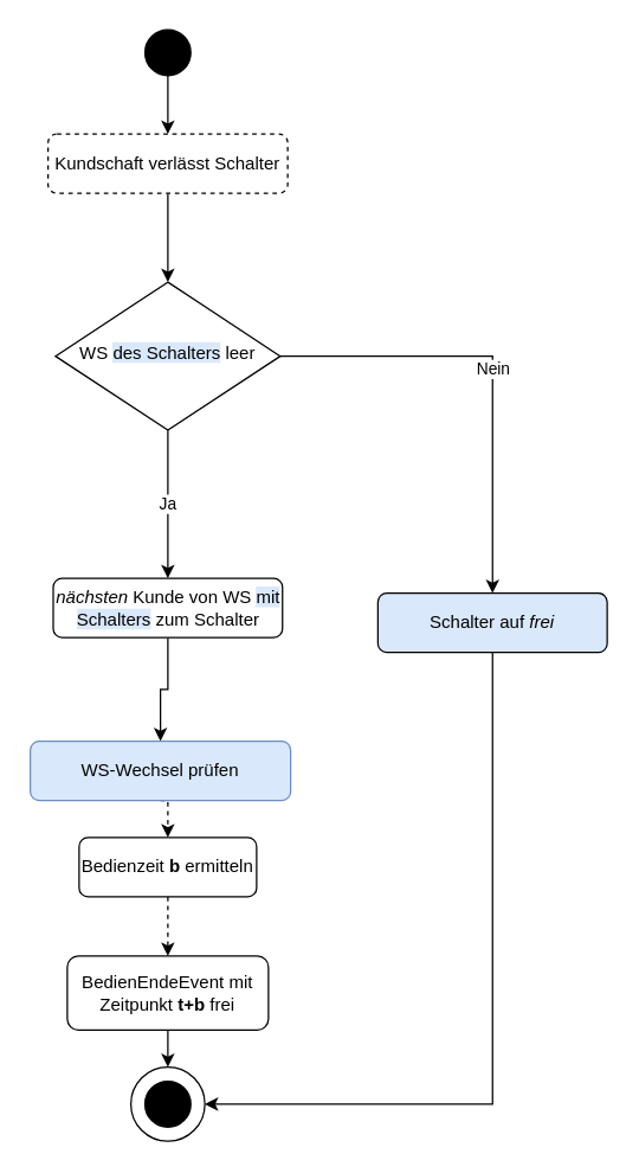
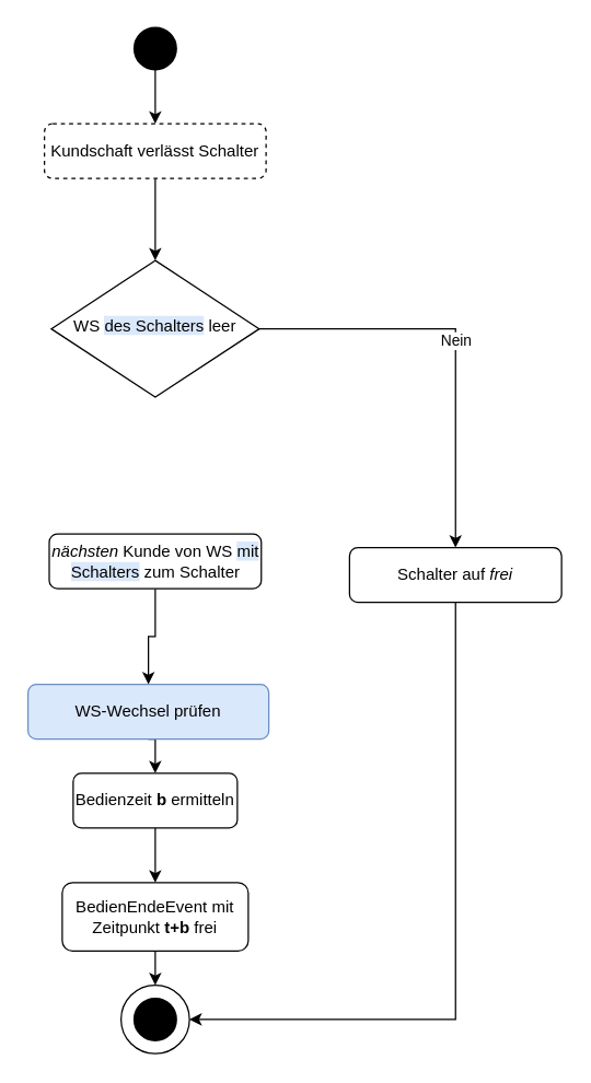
- <mxCell id="10" value="Ja" style="edgeStyle=orthogonalEdgeStyle;rounded=0;orthogonalLoop=1;jettySize=auto;html=1;exitX=0.5;exitY=1;exitDx=0;exitDy=0;entryX=0.5;entryY=0;entryDx=0;entryDy=0;" parent="1" source="12" target="7" edge="1"><mxGeometry relative="1" as="geometry" /></mxCell>
- <mxCell id="20" value="Schalter auf &lt;i&gt;frei&lt;/i&gt;" style="rounded=1;whiteSpace=wrap;html=1;fontSize=12;glass=0;strokeWidth=1;shadow=0;fillColor=#dae8fc;" vertex="1" parent="1"><mxGeometry x="255" y="400" width="155" height="40" as="geometry" /></mxCell>
+ <mxCell id="20" value="Schalter auf &lt;i&gt;frei&lt;/i&gt;" style="rounded=1;whiteSpace=wrap;html=1;fontSize=12;glass=0;strokeWidth=1;shadow=0;" vertex="1" parent="1"><mxGeometry x="255" y="400" width="155" height="40" as="geometry" /></mxCell>
- <mxCell id="8" style="edgeStyle=orthogonalEdgeStyle;rounded=0;orthogonalLoop=1;jettySize=auto;html=1;exitX=0.5;exitY=1;exitDx=0;exitDy=0;entryX=0.5;entryY=0;entryDx=0;entryDy=0;dashed=1;" edge="1" parent="1" source="9" target="14"><mxGeometry relative="1" as="geometry" /></mxCell>
+ <mxCell id="8" style="edgeStyle=orthogonalEdgeStyle;rounded=0;orthogonalLoop=1;jettySize=auto;html=1;exitX=0.5;exitY=1;exitDx=0;exitDy=0;entryX=0.5;entryY=0;entryDx=0;entryDy=0;" edge="1" parent="1" source="9" target="14"><mxGeometry relative="1" as="geometry" /></mxCell>
- <mxCell id="13" style="edgeStyle=orthogonalEdgeStyle;rounded=0;orthogonalLoop=1;jettySize=auto;html=1;exitX=0.5;exitY=1;exitDx=0;exitDy=0;entryX=0.5;entryY=0;entryDx=0;entryDy=0;dashed=1;" parent="1" source="14" target="16" edge="1"><mxGeometry relative="1" as="geometry" /></mxCell>
+ <mxCell id="13" style="edgeStyle=orthogonalEdgeStyle;rounded=0;orthogonalLoop=1;jettySize=auto;html=1;exitX=0.5;exitY=1;exitDx=0;exitDy=0;entryX=0.5;entryY=0;entryDx=0;entryDy=0;" parent="1" source="14" target="16" edge="1"><mxGeometry relative="1" as="geometry" /></mxCell>
